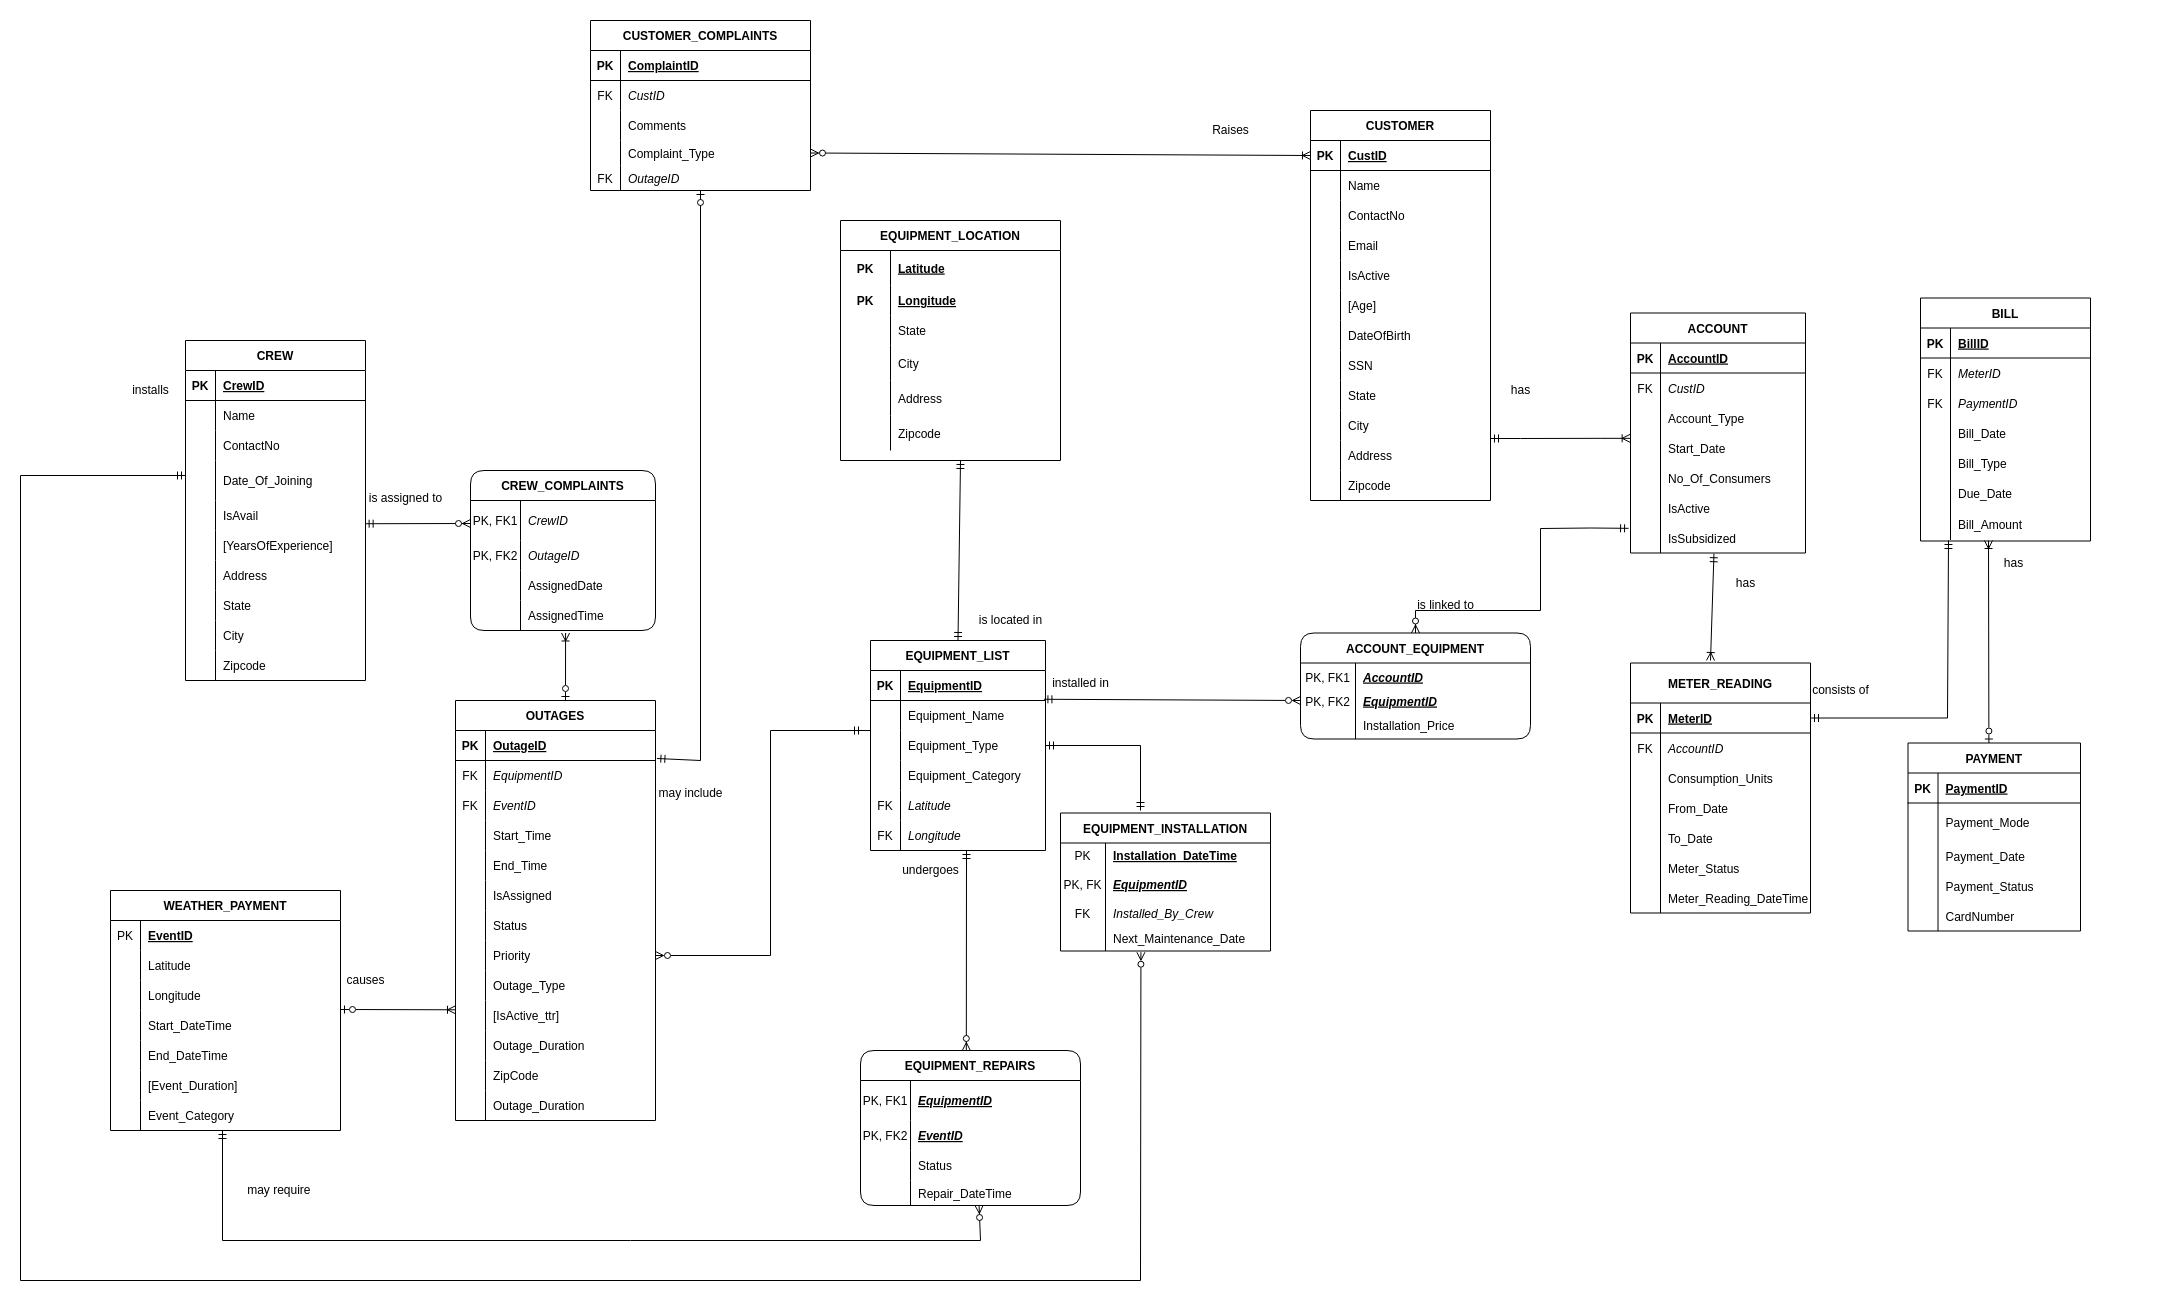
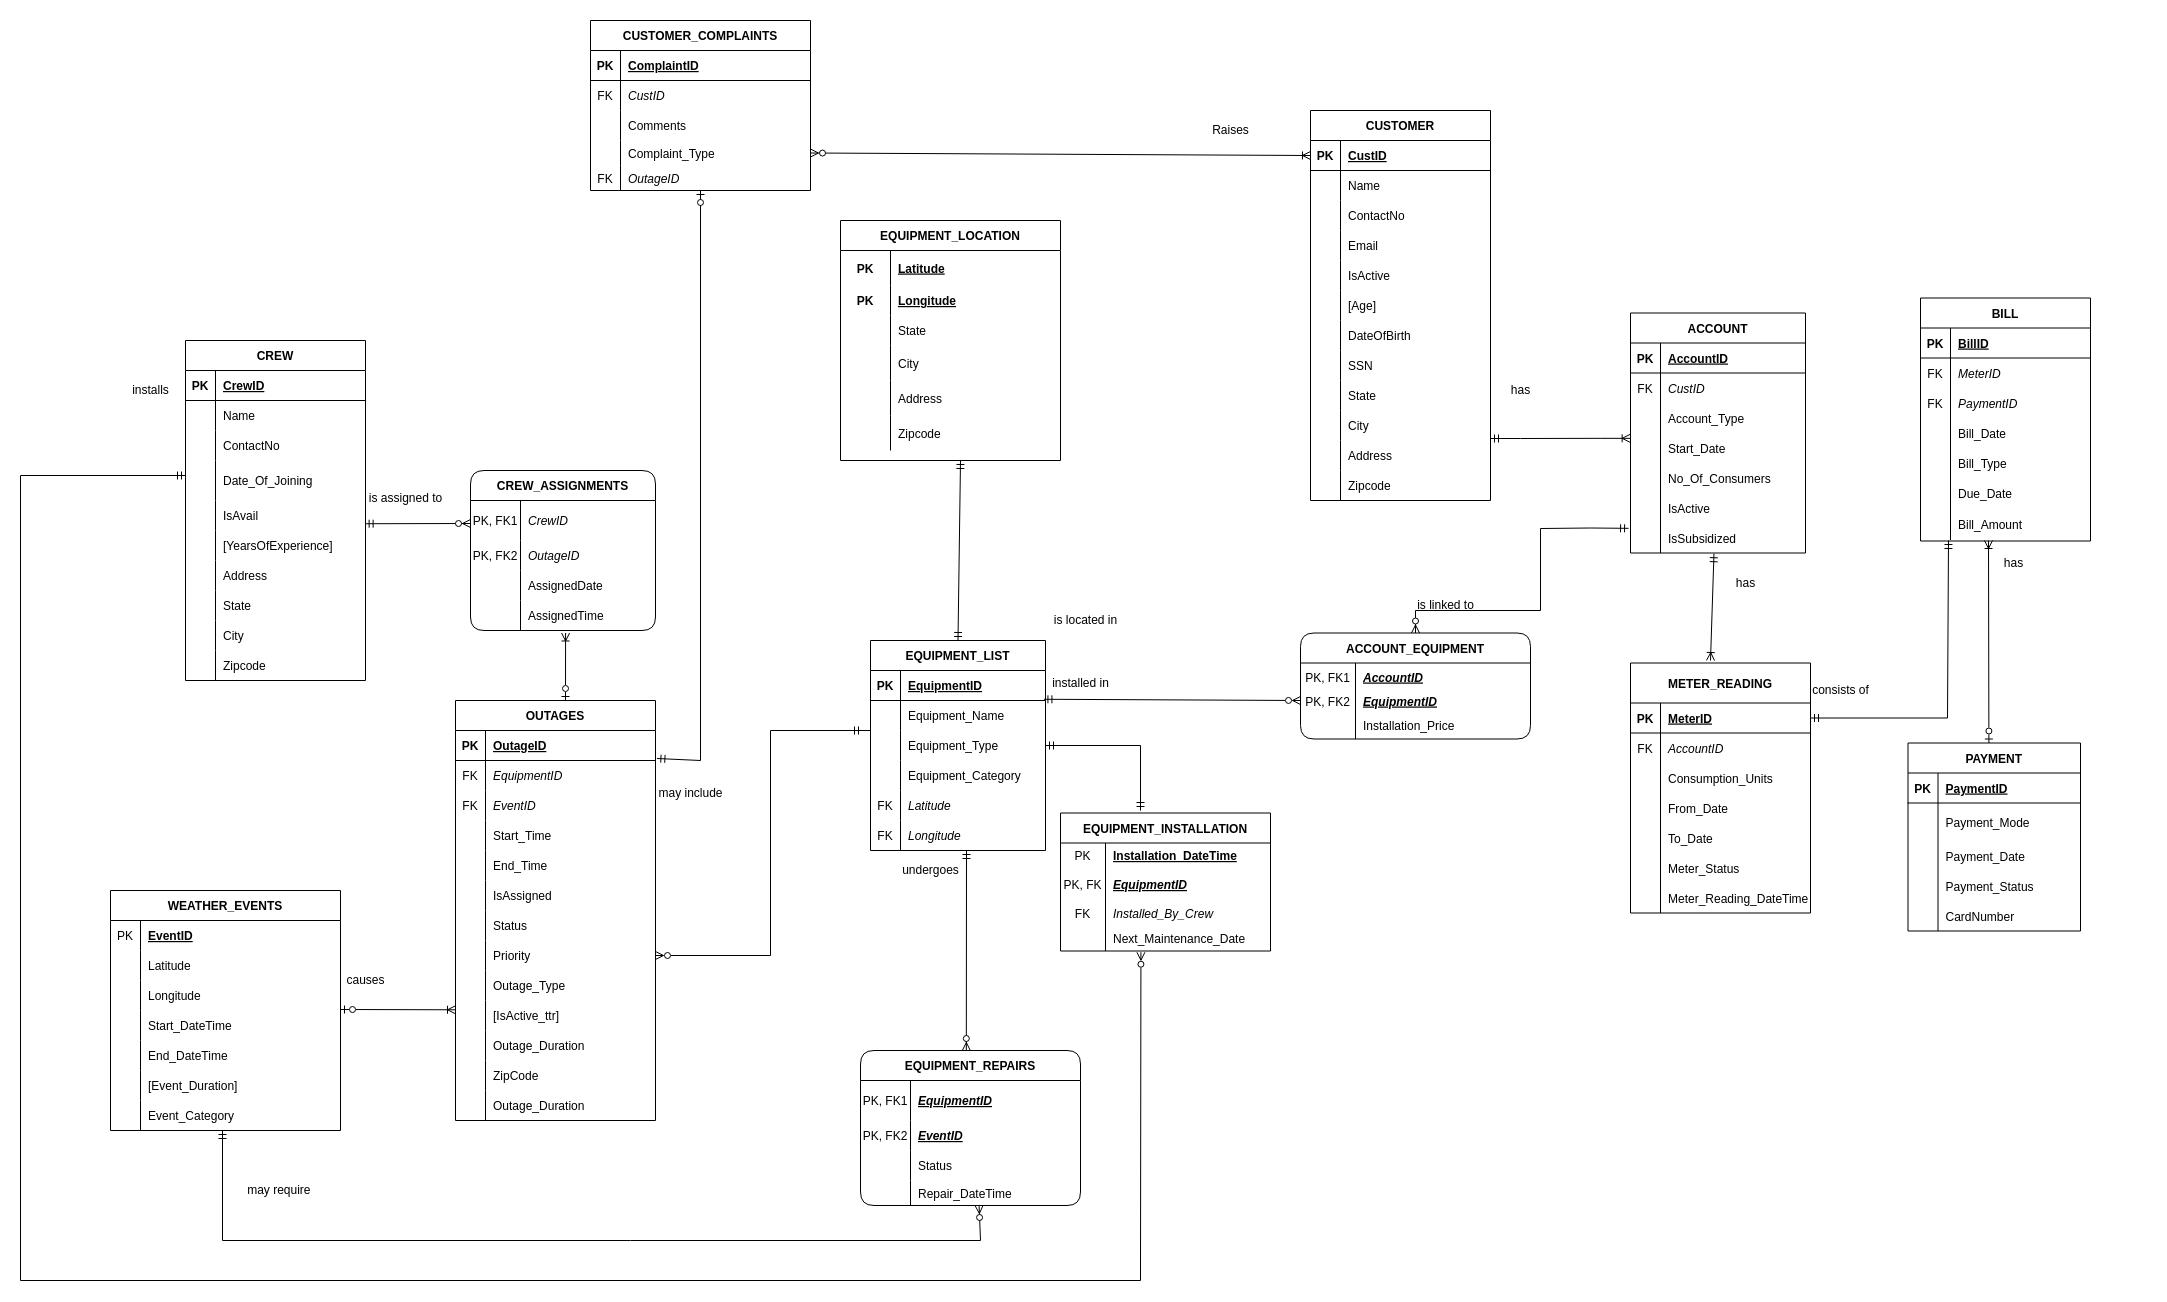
- <mxCell id="162" value="CREW_COMPLAINTS" style="shape=table;startSize=30;container=1;collapsible=1;childLayout=tableLayout;fixedRows=1;rowLines=0;fontStyle=1;align=center;resizeLast=1;rounded=1;" parent="1" vertex="1"><mxGeometry x="470" y="470" width="185" height="160" as="geometry" /></mxCell>
+ <mxCell id="162" value="CREW_ASSIGNMENTS" style="shape=table;startSize=30;container=1;collapsible=1;childLayout=tableLayout;fixedRows=1;rowLines=0;fontStyle=1;align=center;resizeLast=1;rounded=1;" parent="1" vertex="1"><mxGeometry x="470" y="470" width="185" height="160" as="geometry" /></mxCell>
- <mxCell id="348" value="is located in" style="text;html=1;align=center;verticalAlign=middle;resizable=0;points=[];autosize=1;strokeColor=none;fillColor=none;" parent="1" vertex="1"><mxGeometry x="970" y="610" width="80" height="20" as="geometry" /></mxCell>
+ <mxCell id="348" value="is located in" style="text;html=1;align=center;verticalAlign=middle;resizable=0;points=[];autosize=1;strokeColor=none;fillColor=none;" parent="1" vertex="1"><mxGeometry x="1045" y="610" width="80" height="20" as="geometry" /></mxCell>
- <mxCell id="273" value="WEATHER_PAYMENT" style="shape=table;startSize=30;container=1;collapsible=1;childLayout=tableLayout;fixedRows=1;rowLines=0;fontStyle=1;align=center;resizeLast=1;" parent="1" vertex="1"><mxGeometry x="110" y="890" width="230" height="240" as="geometry" /></mxCell>
+ <mxCell id="273" value="WEATHER_EVENTS" style="shape=table;startSize=30;container=1;collapsible=1;childLayout=tableLayout;fixedRows=1;rowLines=0;fontStyle=1;align=center;resizeLast=1;" parent="1" vertex="1"><mxGeometry x="110" y="890" width="230" height="240" as="geometry" /></mxCell>
